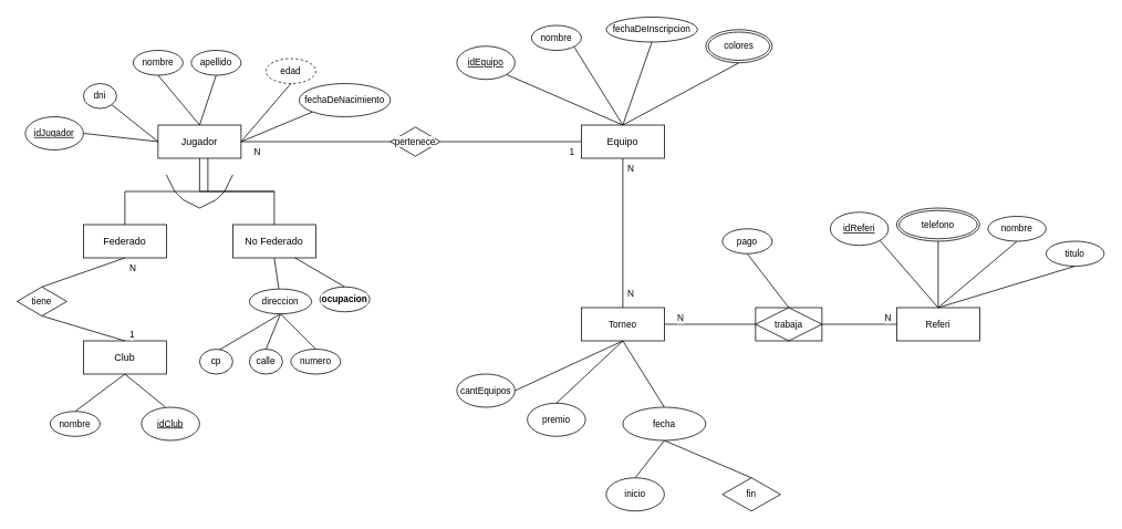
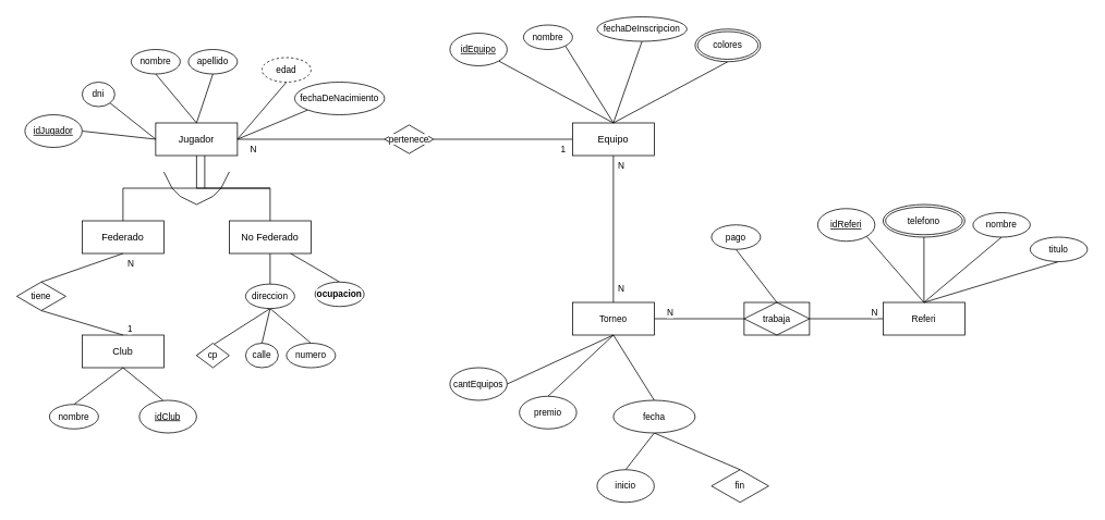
- <mxCell id="55" value="idEquipo" style="ellipse;whiteSpace=wrap;html=1;align=center;fontStyle=4;fontFamily=Helvetica;fontSize=11;fontColor=default;labelBackgroundColor=default;" vertex="1" parent="1"><mxGeometry x="550" y="55" width="70" height="40" as="geometry" /></mxCell>
+ <mxCell id="55" value="idEquipo" style="ellipse;whiteSpace=wrap;html=1;align=center;fontStyle=4;fontFamily=Helvetica;fontSize=11;fontColor=default;labelBackgroundColor=default;" vertex="1" parent="1"><mxGeometry x="550" y="40" width="70" height="40" as="geometry" /></mxCell>
- <mxCell id="28" value="direccion" style="ellipse;whiteSpace=wrap;html=1;align=center;fontFamily=Helvetica;fontSize=11;fontColor=default;labelBackgroundColor=default;" vertex="1" parent="1"><mxGeometry x="300" y="347.5" width="75" height="30" as="geometry" /></mxCell>
+ <mxCell id="28" value="direccion" style="ellipse;whiteSpace=wrap;html=1;align=center;fontFamily=Helvetica;fontSize=11;fontColor=default;labelBackgroundColor=default;" vertex="1" parent="1"><mxGeometry x="300" y="347.5" width="60" height="30" as="geometry" /></mxCell>
- <mxCell id="31" value="cp" style="ellipse;whiteSpace=wrap;html=1;align=center;fontFamily=Helvetica;fontSize=11;fontColor=default;labelBackgroundColor=default;" vertex="1" parent="1"><mxGeometry x="240" y="420" width="40" height="30" as="geometry" /></mxCell>
+ <mxCell id="31" value="cp" style="rhombus;whiteSpace=wrap;html=1;align=center;fontFamily=Helvetica;fontSize=11;fontColor=default;labelBackgroundColor=default;" vertex="1" parent="1"><mxGeometry x="240" y="420" width="40" height="30" as="geometry" /></mxCell>
